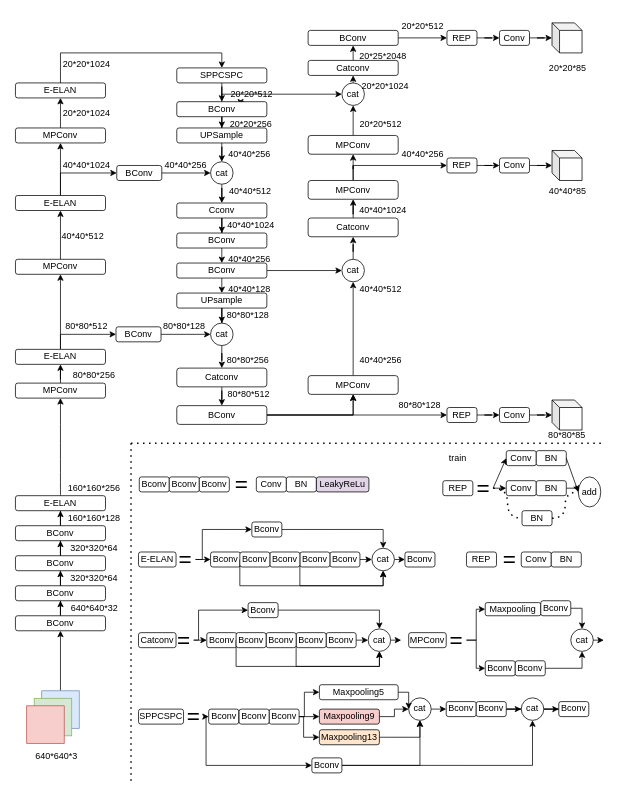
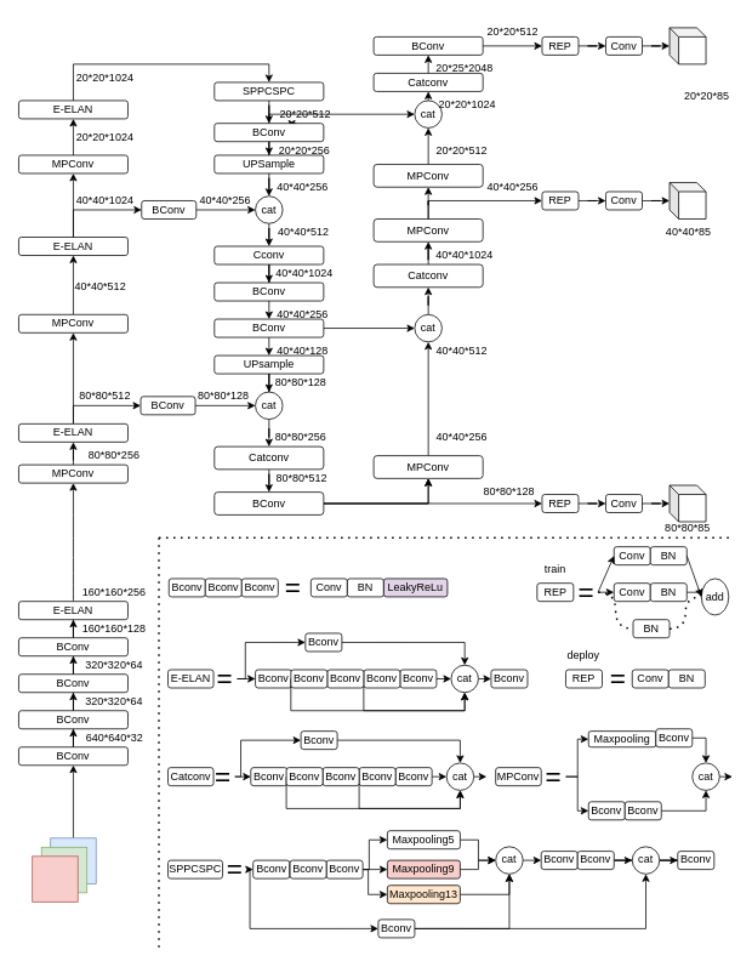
- <mxCell id="225" value="20*20*85" style="text;html=1;strokeColor=none;fillColor=none;align=center;verticalAlign=middle;whiteSpace=wrap;rounded=0;strokeWidth=1;fontSize=12;" parent="1" vertex="1"><mxGeometry x="728" y="75" width="56" height="30" as="geometry" /></mxCell>
+ <mxCell id="225" value="20*20*85" style="text;html=1;strokeColor=none;fillColor=none;align=center;verticalAlign=middle;whiteSpace=wrap;rounded=0;strokeWidth=1;fontSize=12;" parent="1" vertex="1"><mxGeometry x="748" y="90" width="56" height="30" as="geometry" /></mxCell>
- <mxCell id="182" value="train" style="text;html=1;strokeColor=none;fillColor=none;align=center;verticalAlign=middle;whiteSpace=wrap;rounded=0;strokeWidth=1;fontSize=12;" parent="1" vertex="1"><mxGeometry x="589.5" y="595" width="39" height="30" as="geometry" /></mxCell>
+ <mxCell id="182" value="train" style="text;html=1;strokeColor=none;fillColor=none;align=center;verticalAlign=middle;whiteSpace=wrap;rounded=0;strokeWidth=1;fontSize=12;" parent="1" vertex="1"><mxGeometry x="589.5" y="610" width="39" height="30" as="geometry" /></mxCell>
+ <mxCell id="177" value="deploy" style="text;html=1;strokeColor=none;fillColor=none;align=center;verticalAlign=middle;whiteSpace=wrap;rounded=0;strokeWidth=1;fontSize=12;" parent="1" vertex="1"><mxGeometry x="621" y="705.03" width="39" height="30" as="geometry" /></mxCell>
- <mxCell id="144" value="Maxpooling5" style="rounded=1;whiteSpace=wrap;html=1;" parent="1" vertex="1"><mxGeometry x="425" y="911.88" width="105" height="20" as="geometry" /></mxCell>
+ <mxCell id="144" value="Maxpooling5" style="rounded=1;whiteSpace=wrap;html=1;" parent="1" vertex="1"><mxGeometry x="425" y="911.88" width="80" height="20" as="geometry" /></mxCell>
- <mxCell id="193" value="640*640*3" style="text;html=1;strokeColor=none;fillColor=none;align=center;verticalAlign=middle;whiteSpace=wrap;rounded=0;strokeWidth=1;fontSize=12;" parent="1" vertex="1"><mxGeometry x="45" y="992" width="60" height="30" as="geometry" /></mxCell>
